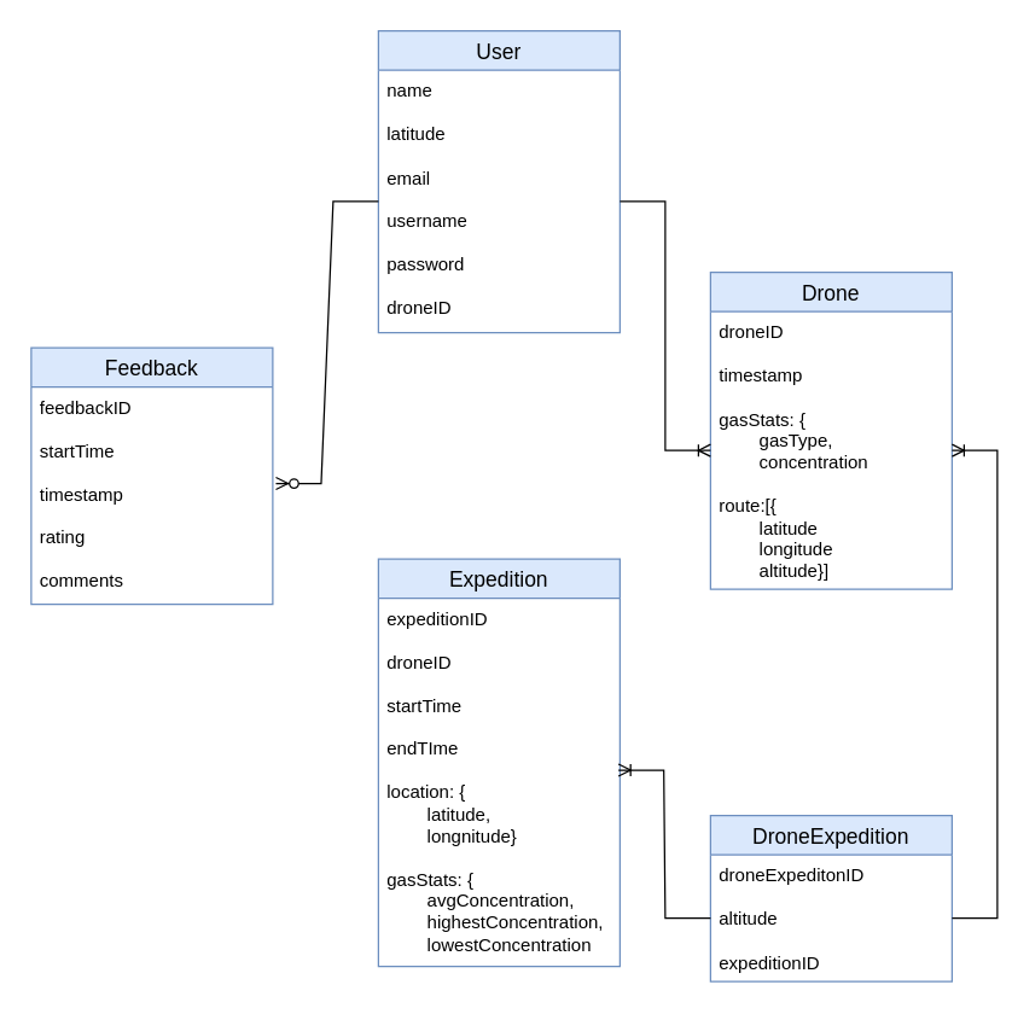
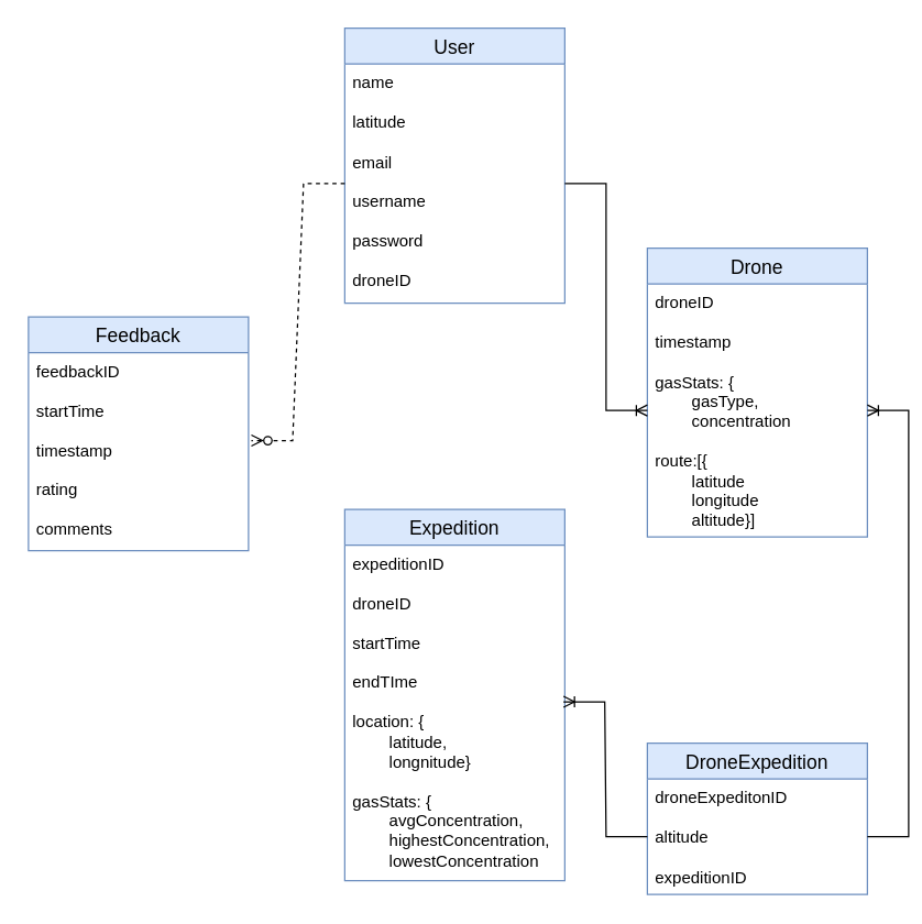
- <mxCell id="10" value="" style="edgeStyle=entityRelationEdgeStyle;fontSize=12;html=1;endArrow=ERzeroToMany;endFill=1;rounded=0;exitX=0;exitY=0.5;exitDx=0;exitDy=0;entryX=1.013;entryY=0.444;entryDx=0;entryDy=0;entryPerimeter=0;" parent="1" source="3" target="9" edge="1"><mxGeometry width="100" height="100" relative="1" as="geometry"><mxPoint x="410" y="320" as="sourcePoint" /><mxPoint x="510" y="220" as="targetPoint" /></mxGeometry></mxCell>
+ <mxCell id="10" value="" style="edgeStyle=entityRelationEdgeStyle;fontSize=12;html=1;endArrow=ERzeroToMany;endFill=1;rounded=0;exitX=0;exitY=0.5;exitDx=0;exitDy=0;entryX=1.013;entryY=0.444;entryDx=0;entryDy=0;entryPerimeter=0;dashed=1;" parent="1" source="3" target="9" edge="1"><mxGeometry width="100" height="100" relative="1" as="geometry"><mxPoint x="410" y="320" as="sourcePoint" /><mxPoint x="510" y="220" as="targetPoint" /></mxGeometry></mxCell>
